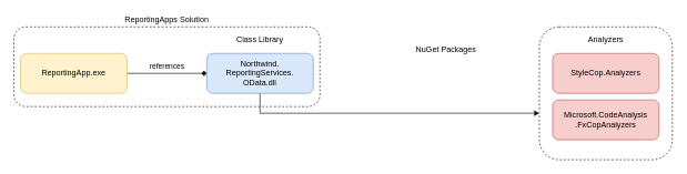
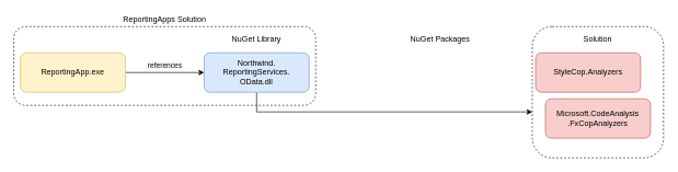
- <mxCell id="8" value="Class Library" style="text;html=1;strokeColor=none;fillColor=none;align=center;verticalAlign=middle;whiteSpace=wrap;rounded=0;" vertex="1" parent="1"><mxGeometry x="310" y="50" width="160" height="20" as="geometry" /></mxCell>
+ <mxCell id="8" value="NuGet Library" style="text;html=1;strokeColor=none;fillColor=none;align=center;verticalAlign=middle;whiteSpace=wrap;rounded=0;" vertex="1" parent="1"><mxGeometry x="310" y="50" width="160" height="20" as="geometry" /></mxCell>
- <mxCell id="10" value="Analyzers" style="text;html=1;strokeColor=none;fillColor=none;align=center;verticalAlign=middle;whiteSpace=wrap;rounded=0;" vertex="1" parent="1"><mxGeometry x="830" y="50" width="160" height="20" as="geometry" /></mxCell>
+ <mxCell id="10" value="Solution" style="text;html=1;strokeColor=none;fillColor=none;align=center;verticalAlign=middle;whiteSpace=wrap;rounded=0;" vertex="1" parent="1"><mxGeometry x="830" y="50" width="160" height="20" as="geometry" /></mxCell>
- <mxCell id="9" value="NuGet Packages" style="text;html=1;strokeColor=none;fillColor=none;align=center;verticalAlign=middle;whiteSpace=wrap;rounded=0;" vertex="1" parent="1"><mxGeometry x="590" y="65" width="160" height="20" as="geometry" /></mxCell>
+ <mxCell id="9" value="NuGet Packages" style="text;html=1;strokeColor=none;fillColor=none;align=center;verticalAlign=middle;whiteSpace=wrap;rounded=0;" vertex="1" parent="1"><mxGeometry x="590" y="50" width="160" height="20" as="geometry" /></mxCell>
- <mxCell id="2" value="references" style="edgeStyle=orthogonalEdgeStyle;rounded=0;orthogonalLoop=1;jettySize=auto;html=1;endArrow=diamond;" edge="1" parent="1" source="3" target="5"><mxGeometry y="10" relative="1" as="geometry"><mxPoint as="offset" /></mxGeometry></mxCell>
+ <mxCell id="2" value="references" style="edgeStyle=orthogonalEdgeStyle;rounded=0;orthogonalLoop=1;jettySize=auto;html=1;" edge="1" parent="1" source="3" target="5"><mxGeometry y="10" relative="1" as="geometry"><mxPoint as="offset" /></mxGeometry></mxCell>
- <mxCell id="7" value="StyleCop.Analyzers" style="rounded=1;whiteSpace=wrap;html=1;fillColor=#f8cecc;strokeColor=#b85450;" vertex="1" parent="1"><mxGeometry x="830" y="80" width="160" height="60" as="geometry" /></mxCell>
+ <mxCell id="7" value="StyleCop.Analyzers" style="rounded=1;whiteSpace=wrap;html=1;fillColor=#f8cecc;strokeColor=#b85450;" vertex="1" parent="1"><mxGeometry x="815" y="80" width="160" height="60" as="geometry" /></mxCell>
